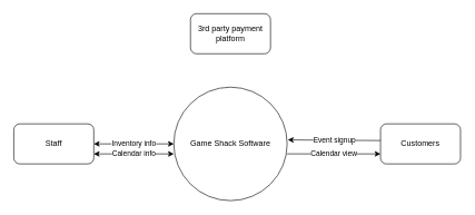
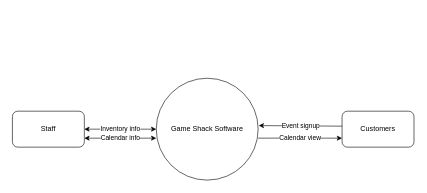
- <mxCell id="10" value="3rd party payment platform" style="rounded=1;whiteSpace=wrap;html=1;" vertex="1" parent="1"><mxGeometry x="285" y="20" width="120" height="60" as="geometry" /></mxCell>
